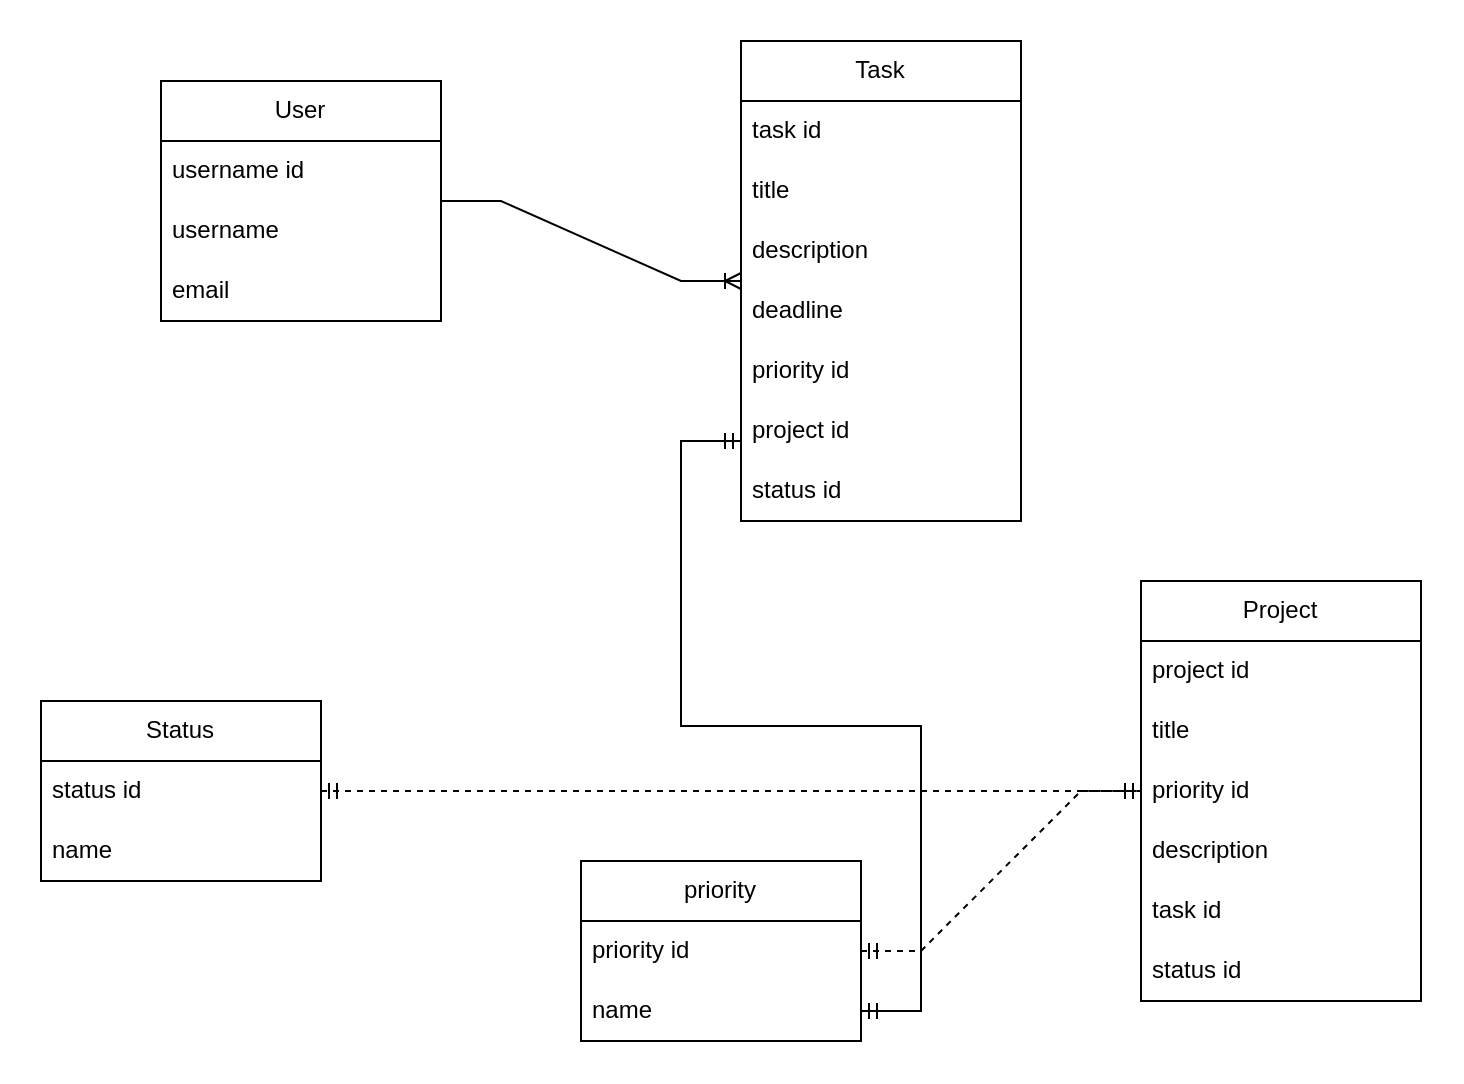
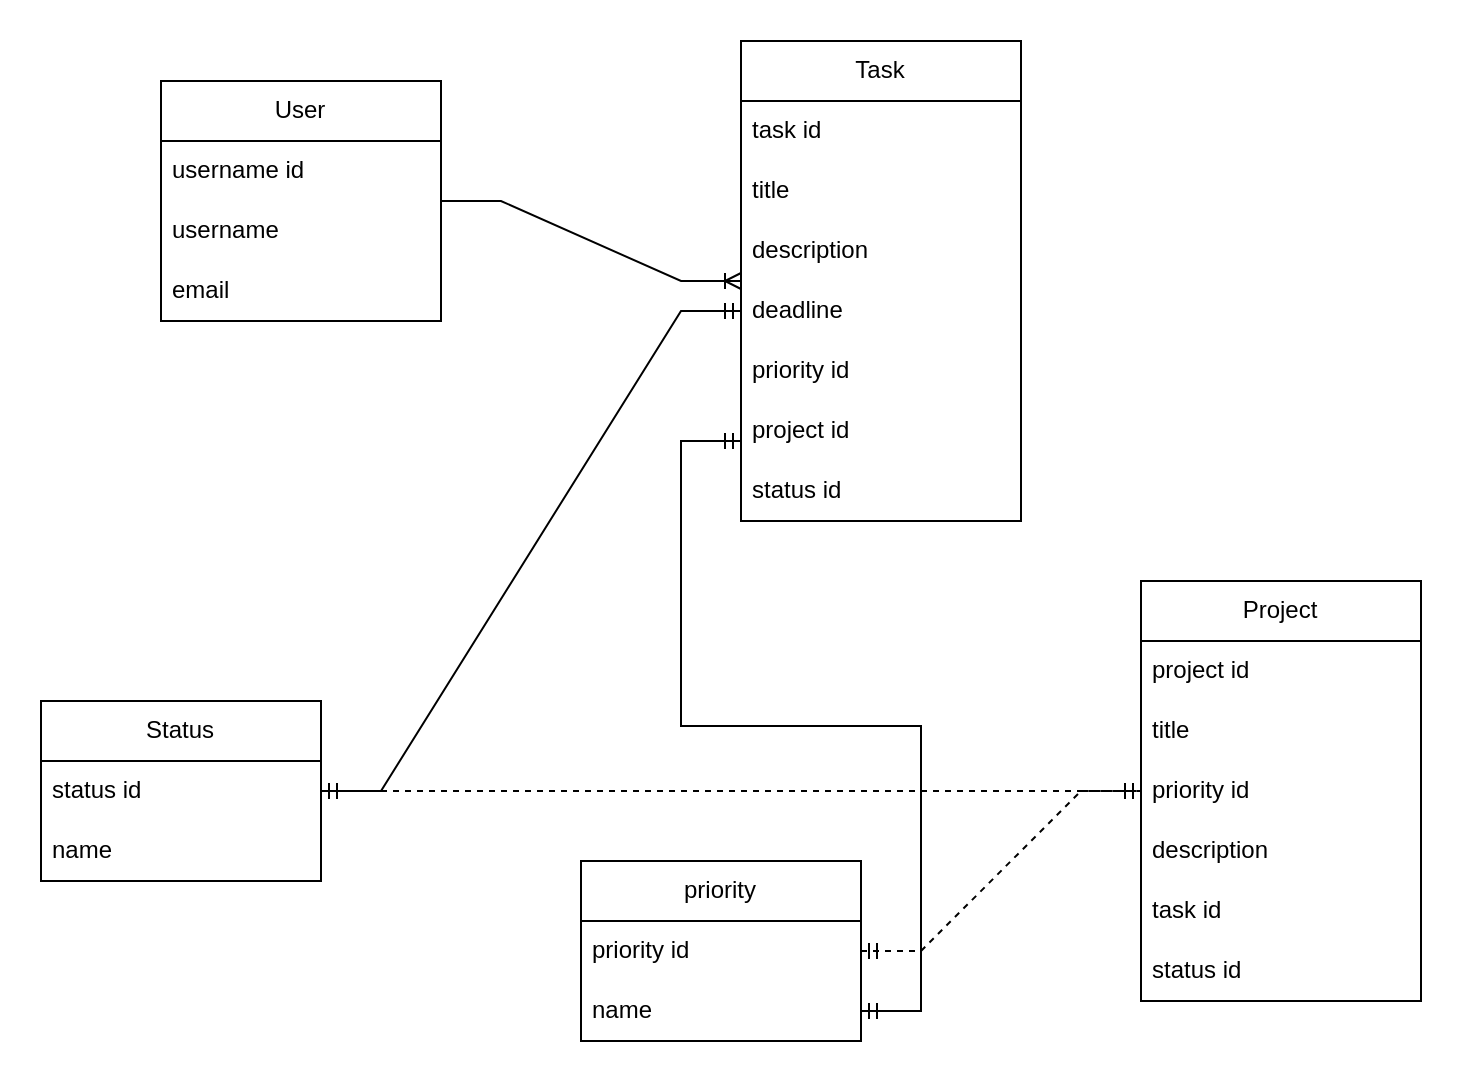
+ <mxCell id="28" value="" style="edgeStyle=entityRelationEdgeStyle;fontSize=12;html=1;endArrow=ERmandOne;startArrow=ERmandOne;rounded=0;entryX=0;entryY=0.5;entryDx=0;entryDy=0;" edge="1" parent="1" source="24" target="10"><mxGeometry width="100" height="100" relative="1" as="geometry"><mxPoint x="250" y="350" as="sourcePoint" /><mxPoint x="330" y="180" as="targetPoint" /></mxGeometry></mxCell>
